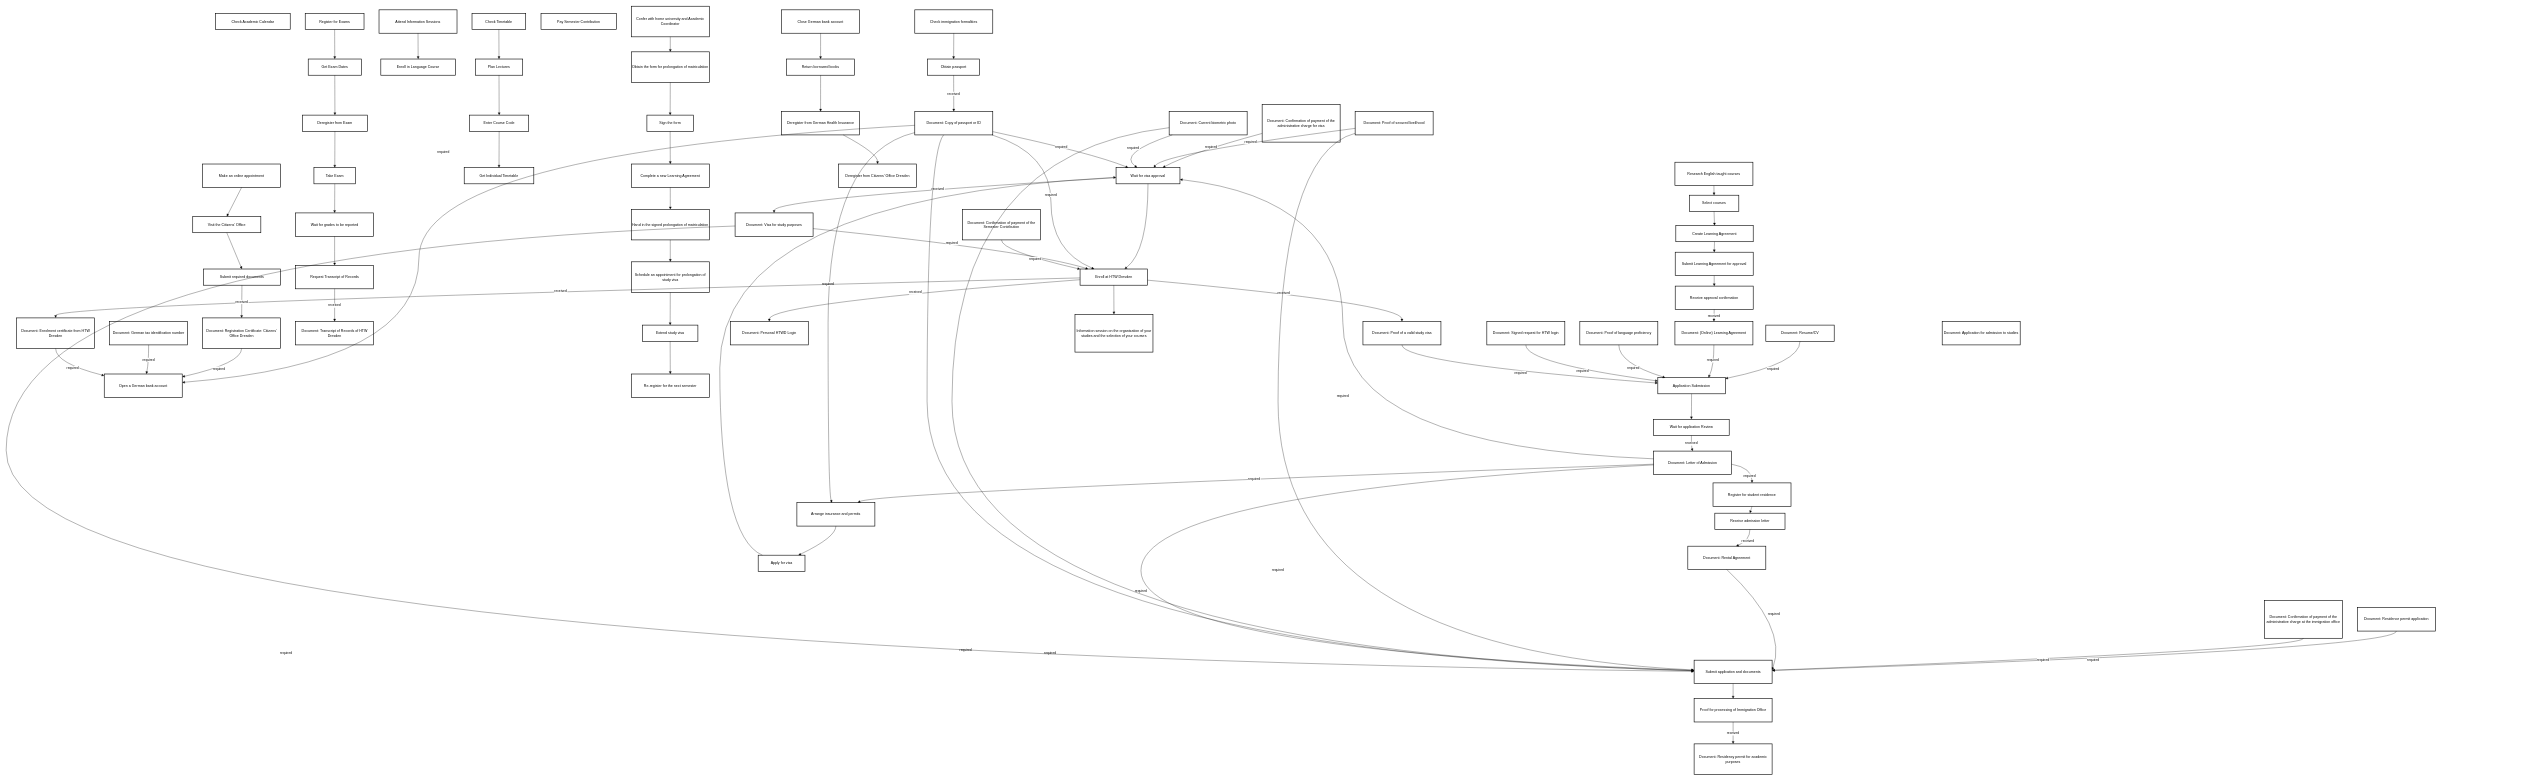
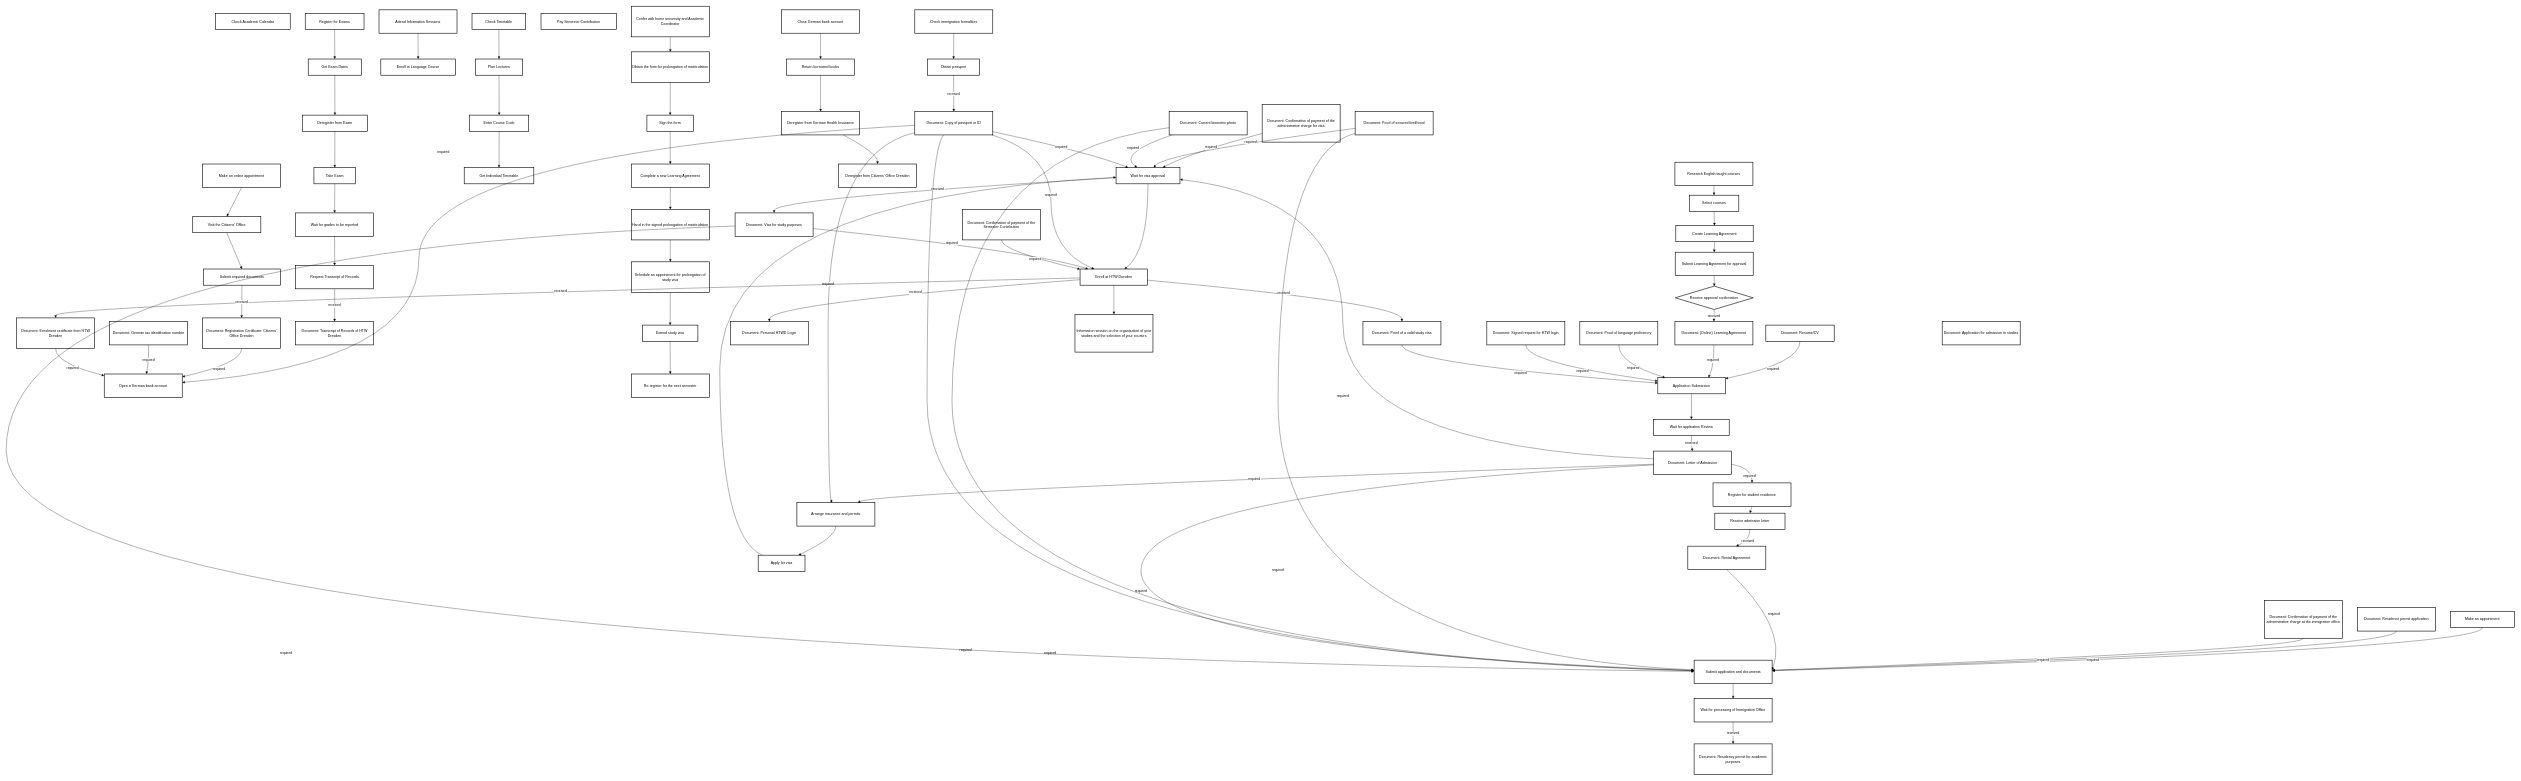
- <mxCell id="30" value="Receive approval confirmation" style="whiteSpace=wrap;strokeWidth=2;" vertex="1" parent="1"><mxGeometry x="5584" y="953" width="260" height="78" as="geometry" /></mxCell>
+ <mxCell id="30" value="Receive approval confirmation" style="rhombus;whiteSpace=wrap;strokeWidth=2;" vertex="1" parent="1"><mxGeometry x="5584" y="953" width="260" height="78" as="geometry" /></mxCell>
+ <mxCell id="47" value="Make an appointment" style="whiteSpace=wrap;strokeWidth=2;" vertex="1" parent="1"><mxGeometry x="8168" y="2037" width="214" height="54" as="geometry" /></mxCell>
+ <mxCell id="112" value="" style="curved=1;startArrow=none;endArrow=block;exitX=0.5;exitY=1;entryX=1;entryY=0.45;rounded=0;" edge="1" parent="1" source="47" target="48"><mxGeometry relative="1" as="geometry"><Array as="points"><mxPoint x="8275" y="2164" /></Array></mxGeometry></mxCell>
- <mxCell id="49" value="Proof for processing of Immigration Office" style="whiteSpace=wrap;strokeWidth=2;" vertex="1" parent="1"><mxGeometry x="5647" y="2328" width="260" height="78" as="geometry" /></mxCell>
+ <mxCell id="49" value="Wait for processing of Immigration Office" style="whiteSpace=wrap;strokeWidth=2;" vertex="1" parent="1"><mxGeometry x="5647" y="2328" width="260" height="78" as="geometry" /></mxCell>
